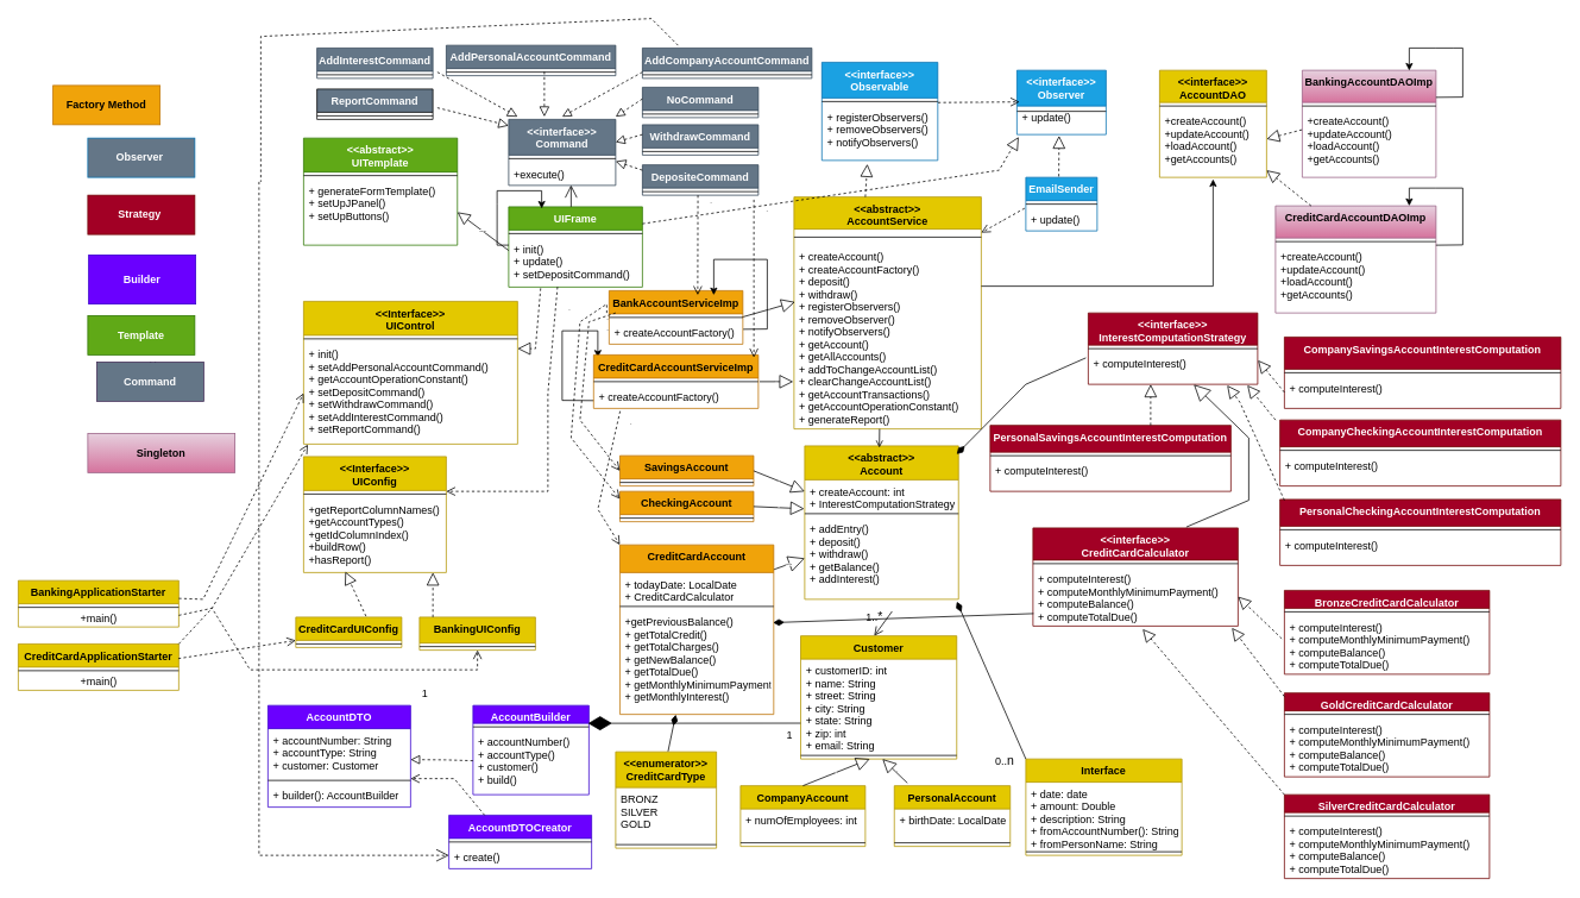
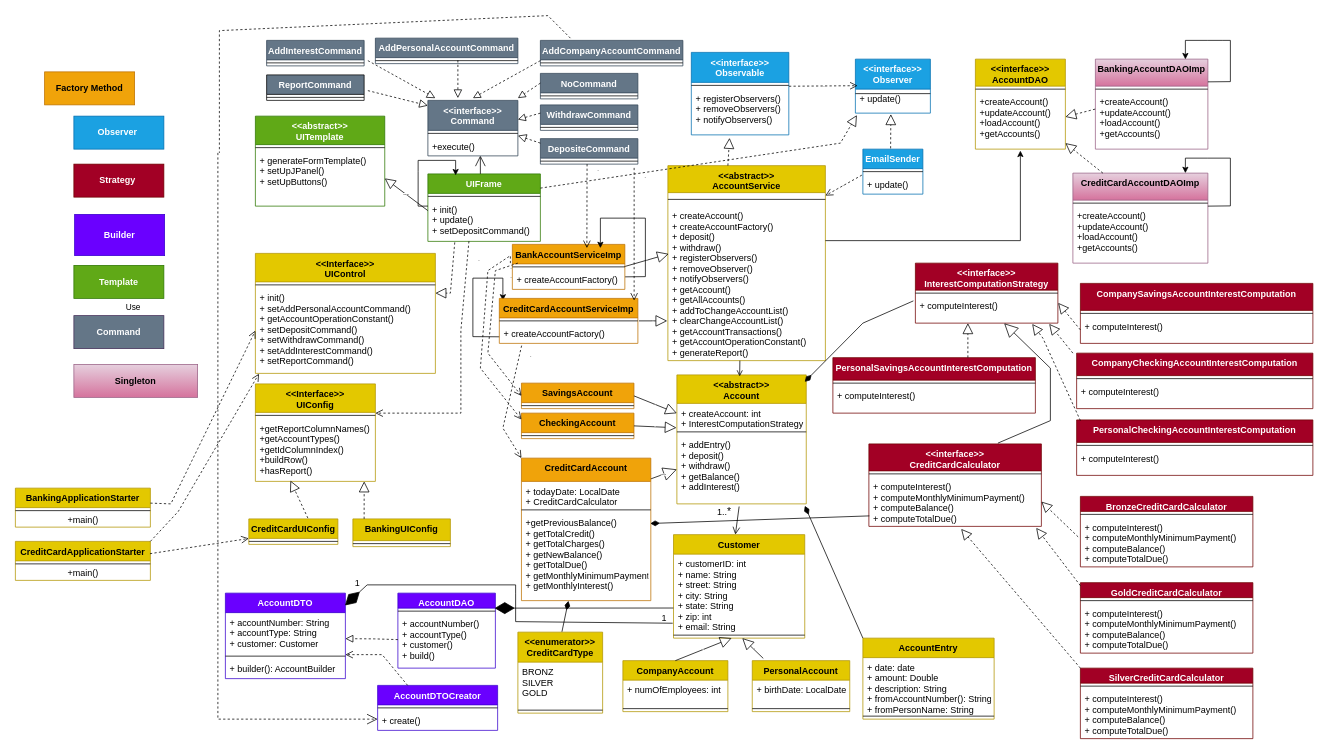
- <mxCell id="190" value="&lt;b&gt;&lt;font style=&quot;font-size: 12px&quot;&gt;Observer&amp;nbsp;&lt;/font&gt;&lt;/b&gt;" style="rounded=0;whiteSpace=wrap;html=1;fillColor=#647687;fontColor=#ffffff;strokeColor=#006EAF;" parent="1" vertex="1"><mxGeometry x="98" y="154" width="120" height="44" as="geometry" /></mxCell>
+ <mxCell id="190" value="&lt;b&gt;&lt;font style=&quot;font-size: 12px&quot;&gt;Observer&amp;nbsp;&lt;/font&gt;&lt;/b&gt;" style="rounded=0;whiteSpace=wrap;html=1;fillColor=#1ba1e2;fontColor=#ffffff;strokeColor=#006EAF;" parent="1" vertex="1"><mxGeometry x="98" y="154" width="120" height="44" as="geometry" /></mxCell>
- <mxCell id="195" value="&lt;b&gt;&lt;font style=&quot;font-size: 12px&quot;&gt;Command&lt;/font&gt;&lt;/b&gt;" style="rounded=0;whiteSpace=wrap;html=1;fillColor=#647687;strokeColor=#432D57;fontColor=#ffffff;" parent="1" vertex="1"><mxGeometry x="108" y="405" width="120" height="44" as="geometry" /></mxCell>
+ <mxCell id="195" value="&lt;b&gt;&lt;font style=&quot;font-size: 12px&quot;&gt;Command&lt;/font&gt;&lt;/b&gt;" style="rounded=0;whiteSpace=wrap;html=1;fillColor=#647687;strokeColor=#432D57;fontColor=#ffffff;" parent="1" vertex="1"><mxGeometry x="98" y="420" width="120" height="44" as="geometry" /></mxCell>
- <mxCell id="44" value="1..&lt;font style=&quot;font-size: 14px&quot;&gt;*&lt;/font&gt;" style="text;html=1;align=center;verticalAlign=middle;resizable=0;points=[];autosize=1;strokeColor=none;fillColor=none;fontSize=12;" parent="1" vertex="1"><mxGeometry x="965" y="681" width="30" height="20" as="geometry" /></mxCell>
+ <mxCell id="44" value="1..&lt;font style=&quot;font-size: 14px&quot;&gt;*&lt;/font&gt;" style="text;html=1;align=center;verticalAlign=middle;resizable=0;points=[];autosize=1;strokeColor=none;fillColor=none;fontSize=12;" parent="1" vertex="1"><mxGeometry x="950" y="671" width="30" height="20" as="geometry" /></mxCell>
- <mxCell id="183" value="" style="html=1;verticalAlign=bottom;labelBackgroundColor=none;endArrow=open;endFill=0;dashed=1;rounded=0;endSize=8;exitX=1;exitY=0.75;exitDx=0;exitDy=0;entryX=0.5;entryY=1;entryDx=0;entryDy=0;" parent="1" source="176" target="147" edge="1"><mxGeometry width="160" relative="1" as="geometry"><mxPoint x="210" y="680" as="sourcePoint" /><mxPoint x="540" y="730" as="targetPoint" /><Array as="points"><mxPoint x="237.28" y="681.01" /><mxPoint y="750" x="280" /><mxPoint x="535" y="750" /></Array></mxGeometry></mxCell>
- <mxCell id="154" value="AccountBuilder" style="swimlane;fontStyle=1;align=center;verticalAlign=top;childLayout=stackLayout;horizontal=1;startSize=20;horizontalStack=0;resizeParent=1;resizeParentMax=0;resizeLast=0;collapsible=0;marginBottom=0;fillColor=#6a00ff;strokeColor=#3700CC;fontColor=#ffffff;" parent="1" vertex="1"><mxGeometry x="530" y="790" width="130" height="100" as="geometry" /></mxCell>
+ <mxCell id="154" value="AccountDAO" style="swimlane;fontStyle=1;align=center;verticalAlign=top;childLayout=stackLayout;horizontal=1;startSize=20;horizontalStack=0;resizeParent=1;resizeParentMax=0;resizeLast=0;collapsible=0;marginBottom=0;fillColor=#6a00ff;strokeColor=#3700CC;fontColor=#ffffff;" parent="1" vertex="1"><mxGeometry x="530" y="790" width="130" height="100" as="geometry" /></mxCell>
+ <mxCell id="203" value="" style="endArrow=diamondThin;endFill=1;endSize=24;html=1;rounded=0;exitX=-0.006;exitY=0.886;exitDx=0;exitDy=0;exitPerimeter=0;entryX=0.997;entryY=0.144;entryDx=0;entryDy=0;entryPerimeter=0;" parent="1" source="42" target="159" edge="1"><mxGeometry width="160" relative="1" as="geometry"><mxPoint x="907.325" y="819.864" as="sourcePoint" /><mxPoint x="669" y="820" as="targetPoint" /><Array as="points"><mxPoint x="687" y="828" /><mxPoint x="687" y="790" /><mxPoint x="687" y="779" /><mxPoint x="489" y="779" /></Array></mxGeometry></mxCell>
- <mxCell id="158" value="0..&lt;span style=&quot;font-size: 14px&quot;&gt;n&lt;/span&gt;" style="text;html=1;align=center;verticalAlign=middle;resizable=0;points=[];autosize=1;strokeColor=none;fillColor=none;fontSize=12;" parent="1" vertex="1"><mxGeometry x="1106" y="842" width="40" height="20" as="geometry" /></mxCell>
- <mxCell id="28" value="Interface" style="swimlane;fontStyle=1;align=center;verticalAlign=top;childLayout=stackLayout;horizontal=1;startSize=26;horizontalStack=0;resizeParent=1;resizeParentMax=0;resizeLast=0;collapsible=0;marginBottom=0;fillColor=#e3c800;strokeColor=#B09500;fontColor=#000000;" parent="1" vertex="1"><mxGeometry x="1150" y="850" width="175" height="108" as="geometry" /></mxCell>
+ <mxCell id="28" value="AccountEntry" style="swimlane;fontStyle=1;align=center;verticalAlign=top;childLayout=stackLayout;horizontal=1;startSize=26;horizontalStack=0;resizeParent=1;resizeParentMax=0;resizeLast=0;collapsible=0;marginBottom=0;fillColor=#e3c800;strokeColor=#B09500;fontColor=#000000;" parent="1" vertex="1"><mxGeometry x="1150" y="850" width="175" height="108" as="geometry" /></mxCell>
